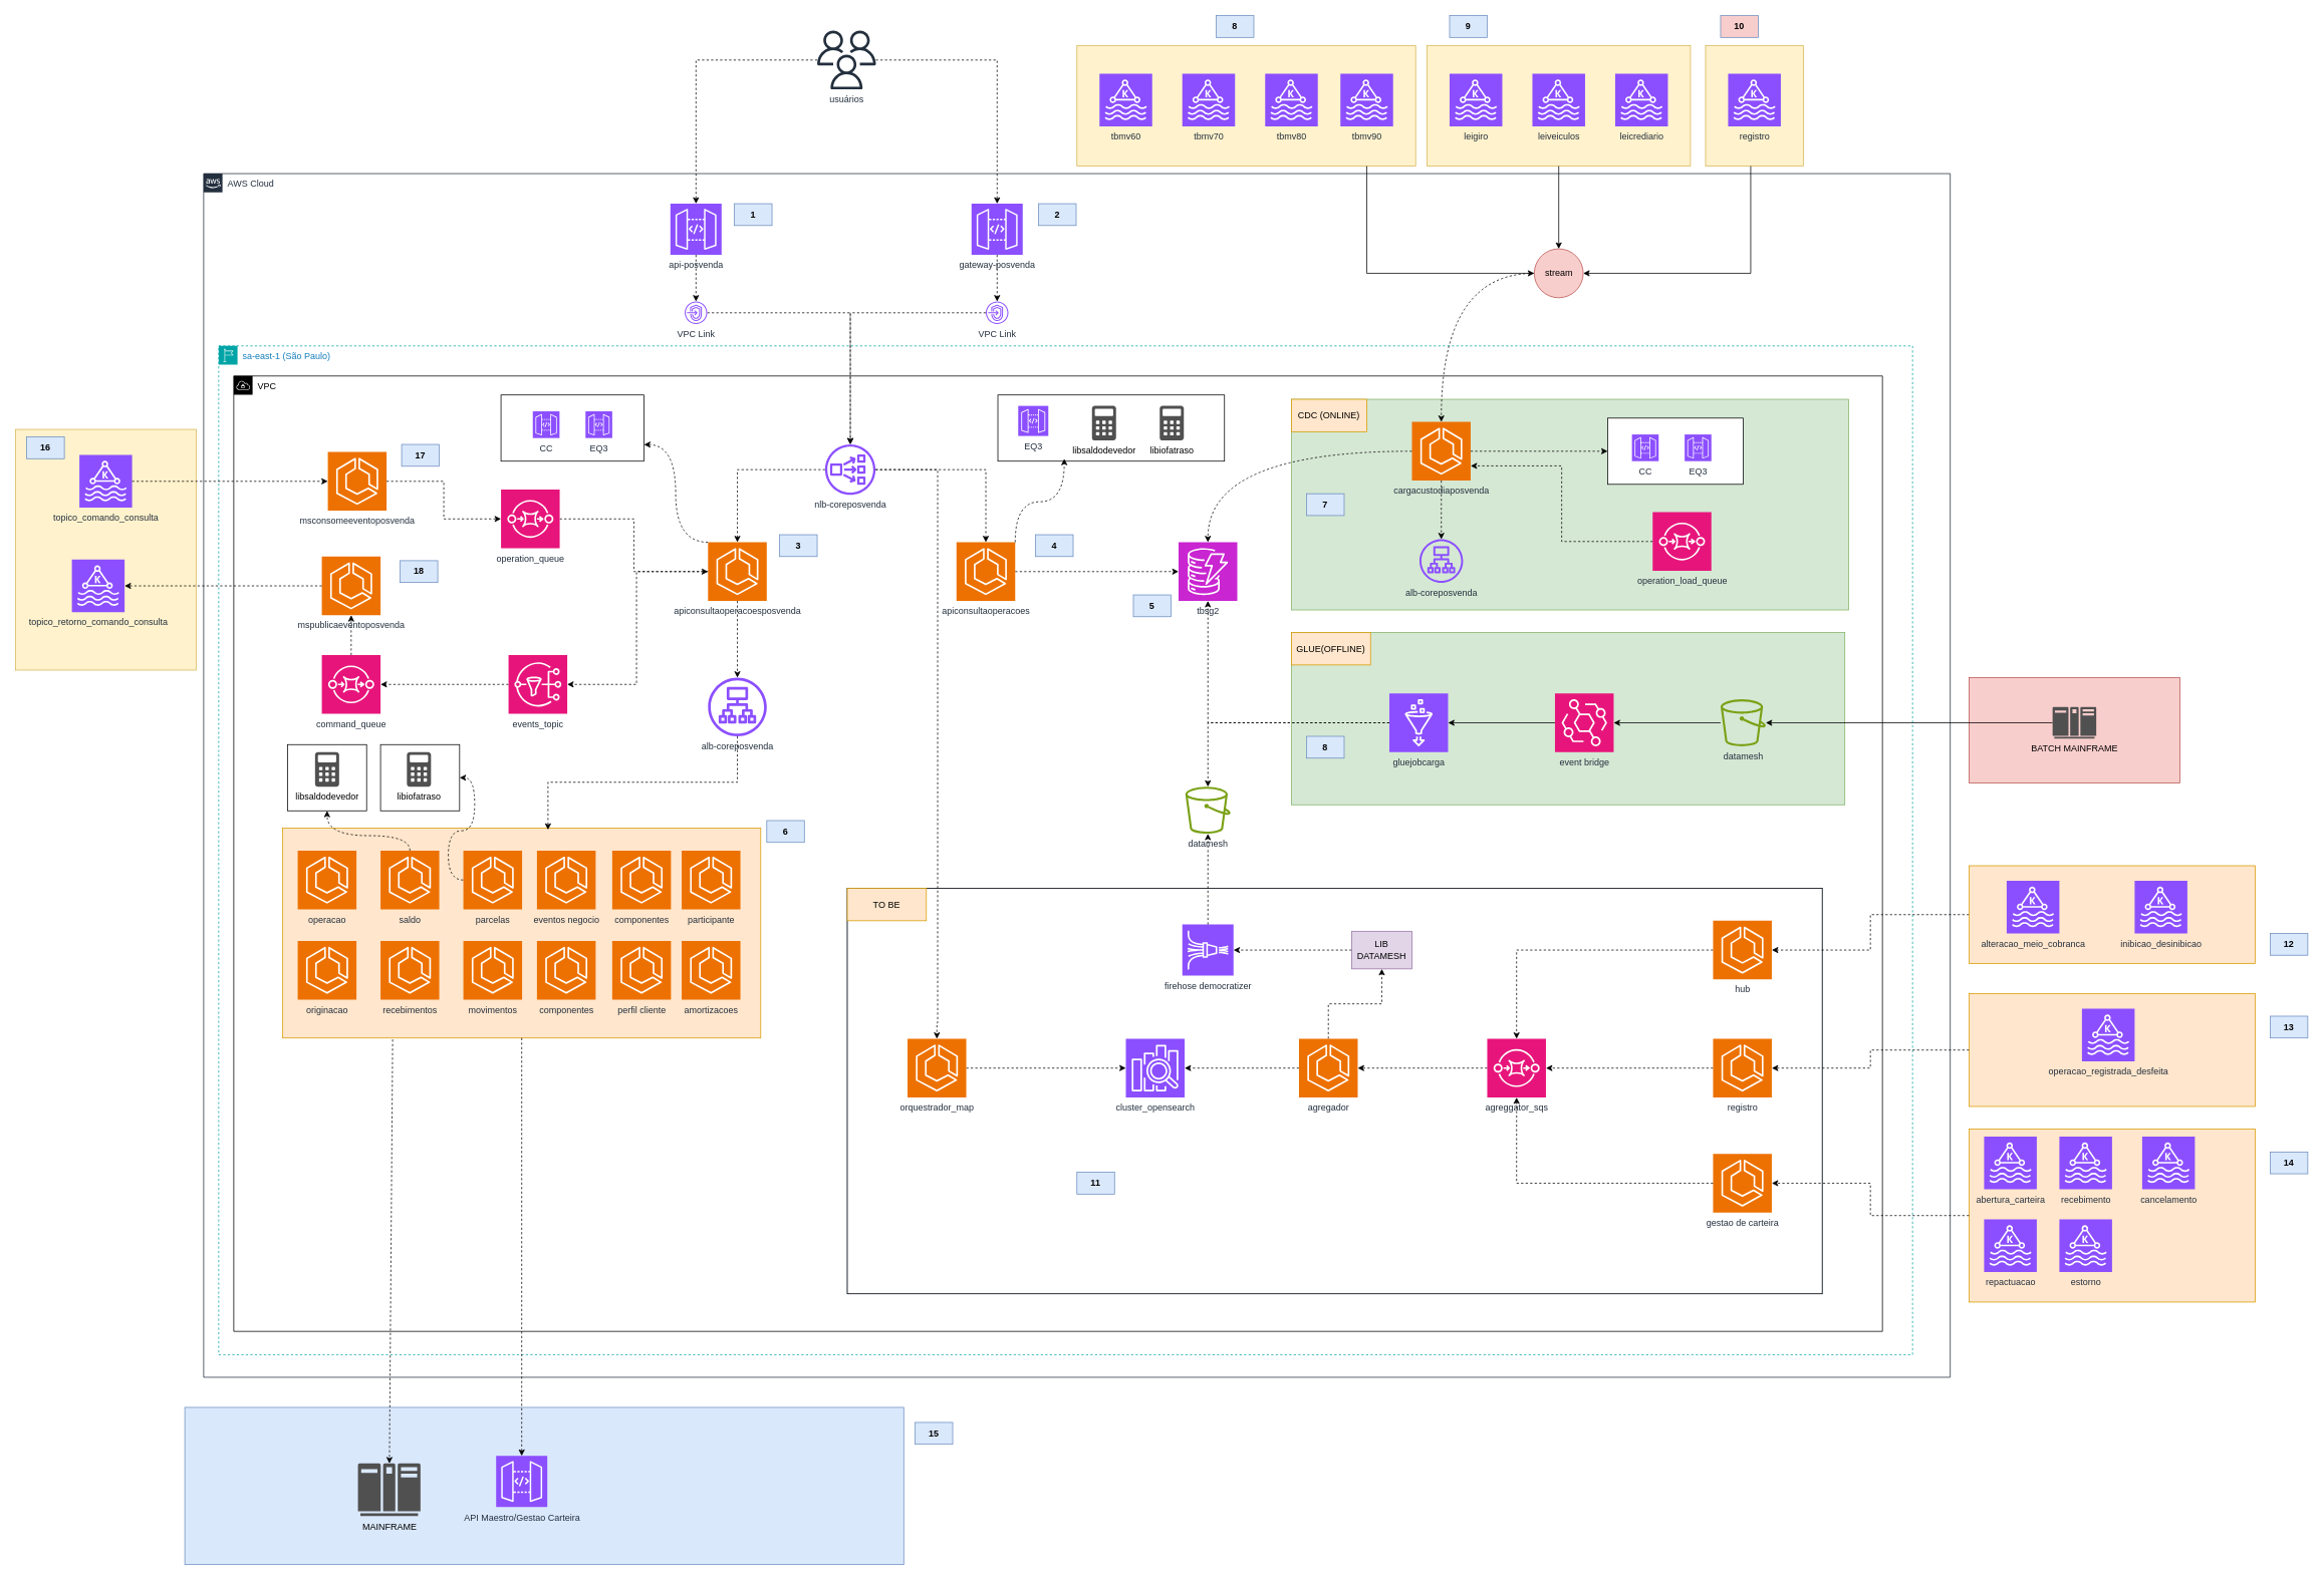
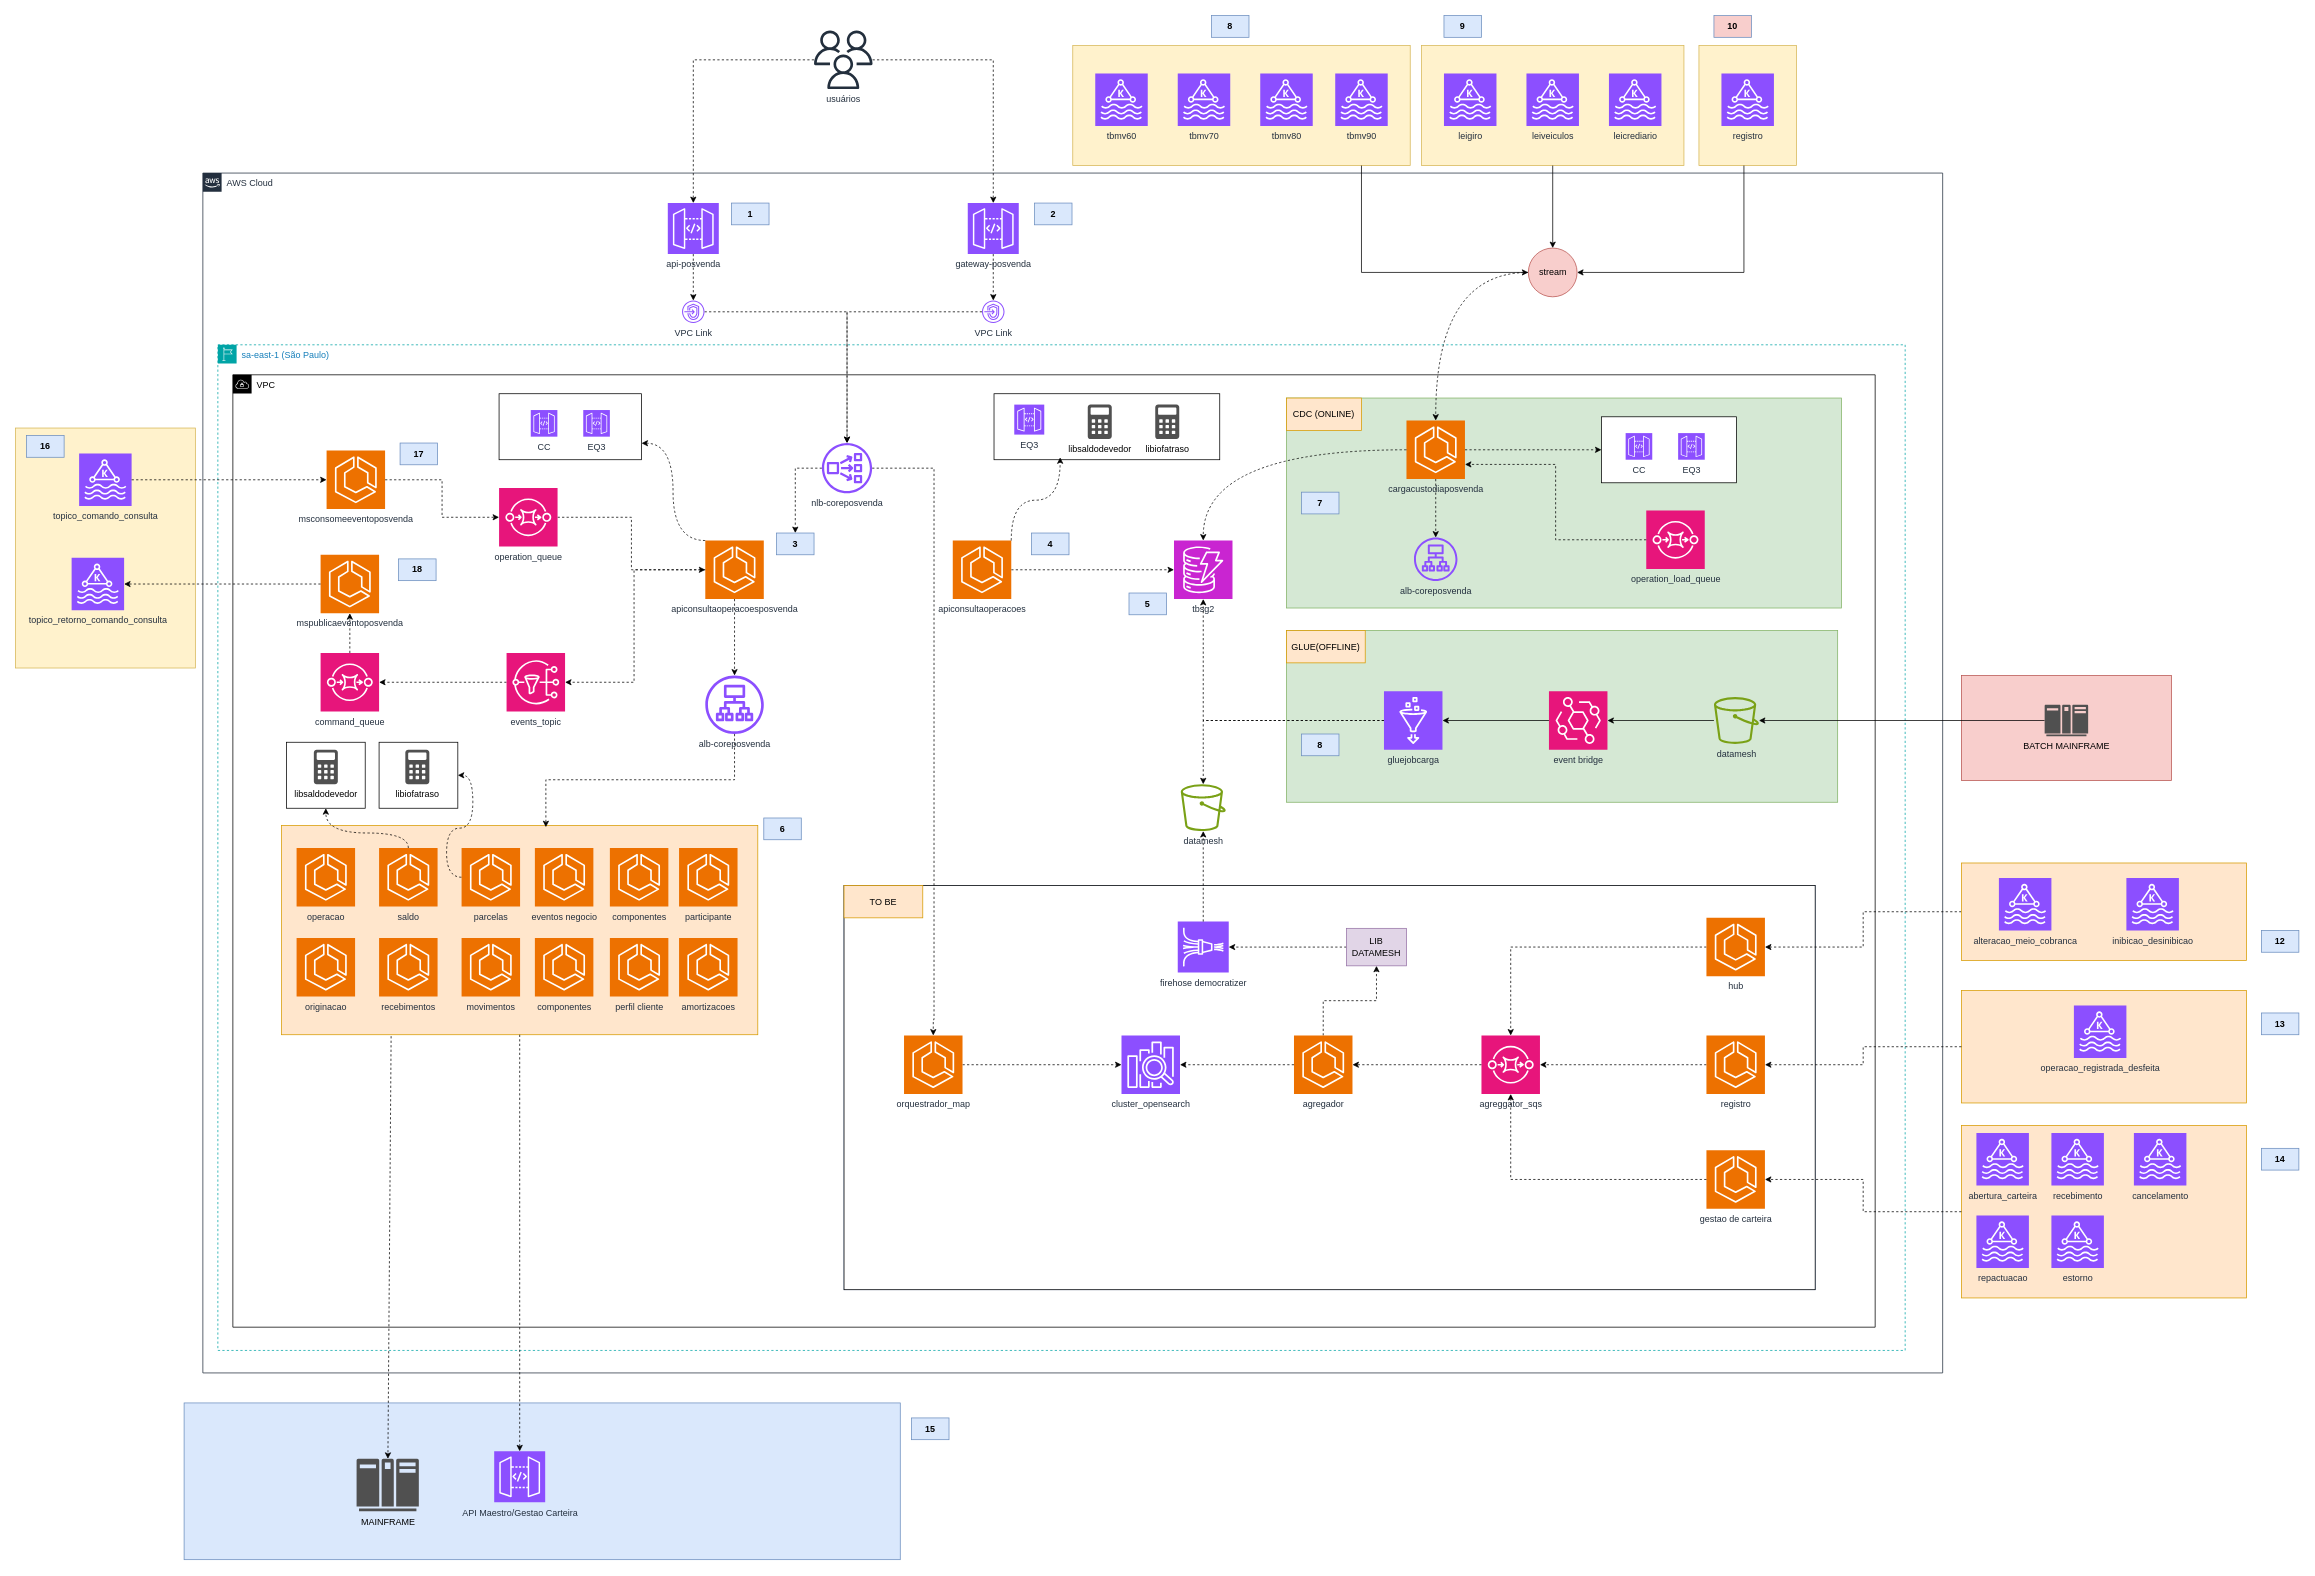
- <mxCell id="28" style="edgeStyle=orthogonalEdgeStyle;rounded=0;orthogonalLoop=1;jettySize=auto;html=1;dashed=1;" edge="1" parent="3" source="30" target="35"><mxGeometry relative="1" as="geometry" /></mxCell>
+ <mxCell id="28" style="edgeStyle=orthogonalEdgeStyle;rounded=0;orthogonalLoop=1;jettySize=auto;html=1;dashed=1;" edge="1" parent="3" source="30" target="89"><mxGeometry relative="1" as="geometry" /></mxCell>
- <mxCell id="27" style="edgeStyle=orthogonalEdgeStyle;rounded=0;orthogonalLoop=1;jettySize=auto;html=1;dashed=1;" edge="1" parent="3" source="30" target="33"><mxGeometry relative="1" as="geometry" /></mxCell>
- <mxCell id="26" value="&lt;b&gt;11&lt;/b&gt;" style="rounded=0;whiteSpace=wrap;html=1;fillColor=#dae8fc;strokeColor=#6c8ebf;" vertex="1" parent="6"><mxGeometry x="305" y="377.5" width="50" height="29" as="geometry" /></mxCell>
